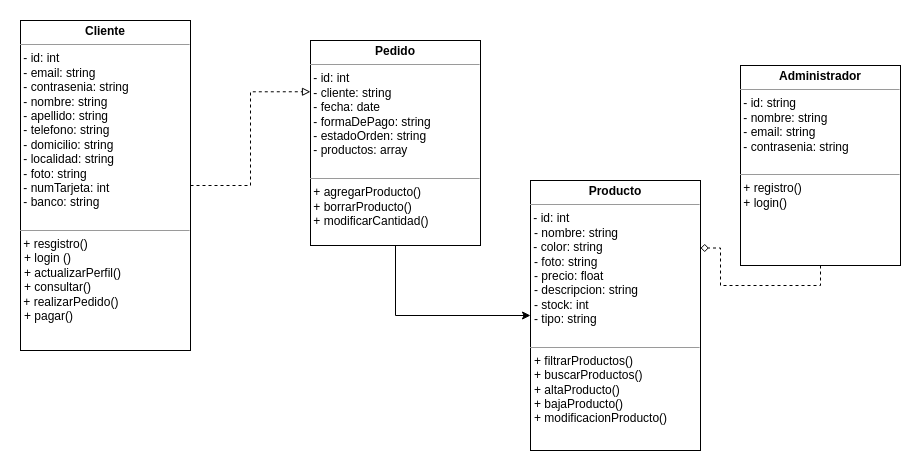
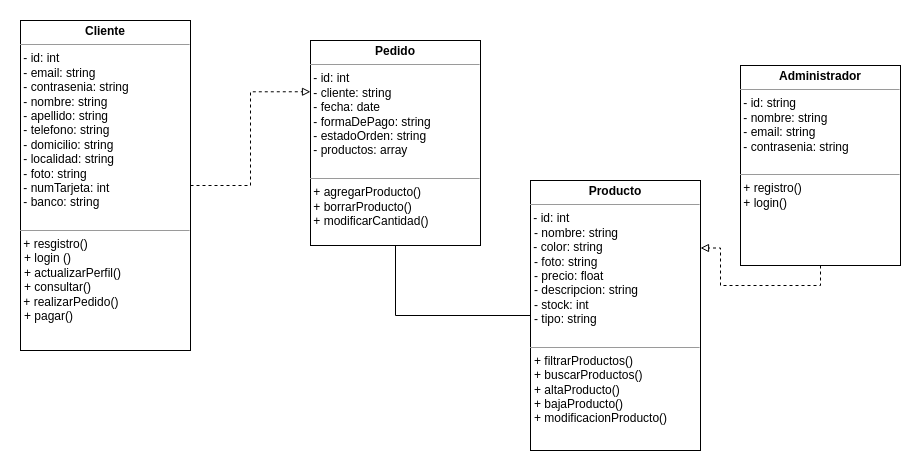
- <mxCell id="8" style="edgeStyle=orthogonalEdgeStyle;rounded=0;orthogonalLoop=1;jettySize=auto;html=1;exitX=0.5;exitY=1;exitDx=0;exitDy=0;dashed=1;endArrow=diamond;endFill=0;entryX=1;entryY=0.25;entryDx=0;entryDy=0;" edge="1" parent="1" source="9" target="4"><mxGeometry relative="1" as="geometry" /></mxCell>
+ <mxCell id="8" style="edgeStyle=orthogonalEdgeStyle;rounded=0;orthogonalLoop=1;jettySize=auto;html=1;exitX=0.5;exitY=1;exitDx=0;exitDy=0;dashed=1;endArrow=block;endFill=0;entryX=1;entryY=0.25;entryDx=0;entryDy=0;" edge="1" parent="1" source="9" target="4"><mxGeometry relative="1" as="geometry" /></mxCell>
- <mxCell id="5" style="edgeStyle=orthogonalEdgeStyle;rounded=0;orthogonalLoop=1;jettySize=auto;html=1;exitX=0.5;exitY=1;exitDx=0;exitDy=0;entryX=0;entryY=0.5;entryDx=0;entryDy=0;" edge="1" parent="1" source="6" target="4"><mxGeometry relative="1" as="geometry" /></mxCell>
+ <mxCell id="5" style="edgeStyle=orthogonalEdgeStyle;rounded=0;orthogonalLoop=1;jettySize=auto;html=1;exitX=0.5;exitY=1;exitDx=0;exitDy=0;entryX=0;entryY=0.5;entryDx=0;entryDy=0;endArrow=none;" edge="1" parent="1" source="6" target="4"><mxGeometry relative="1" as="geometry" /></mxCell>
